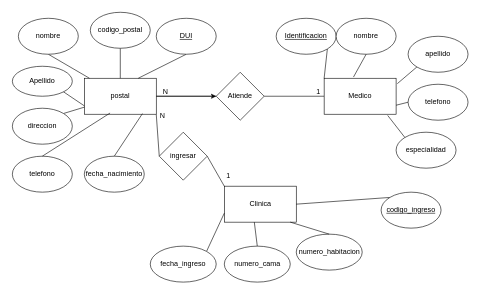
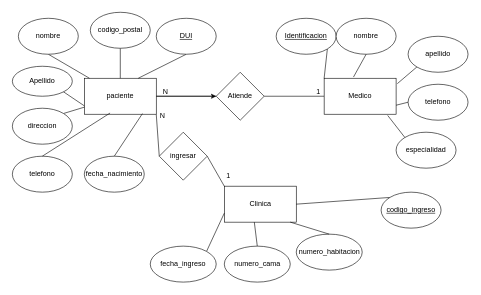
- <mxCell id="4" value="postal" style="rounded=0;whiteSpace=wrap;html=1;" vertex="1" parent="1"><mxGeometry x="140" y="130" width="120" height="60" as="geometry" /></mxCell>
+ <mxCell id="4" value="paciente" style="rounded=0;whiteSpace=wrap;html=1;" vertex="1" parent="1"><mxGeometry x="140" y="130" width="120" height="60" as="geometry" /></mxCell>
